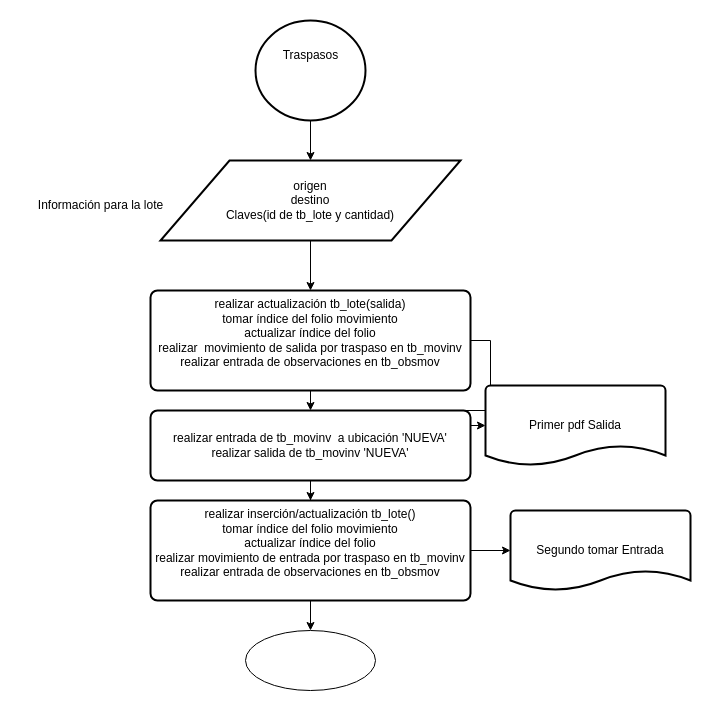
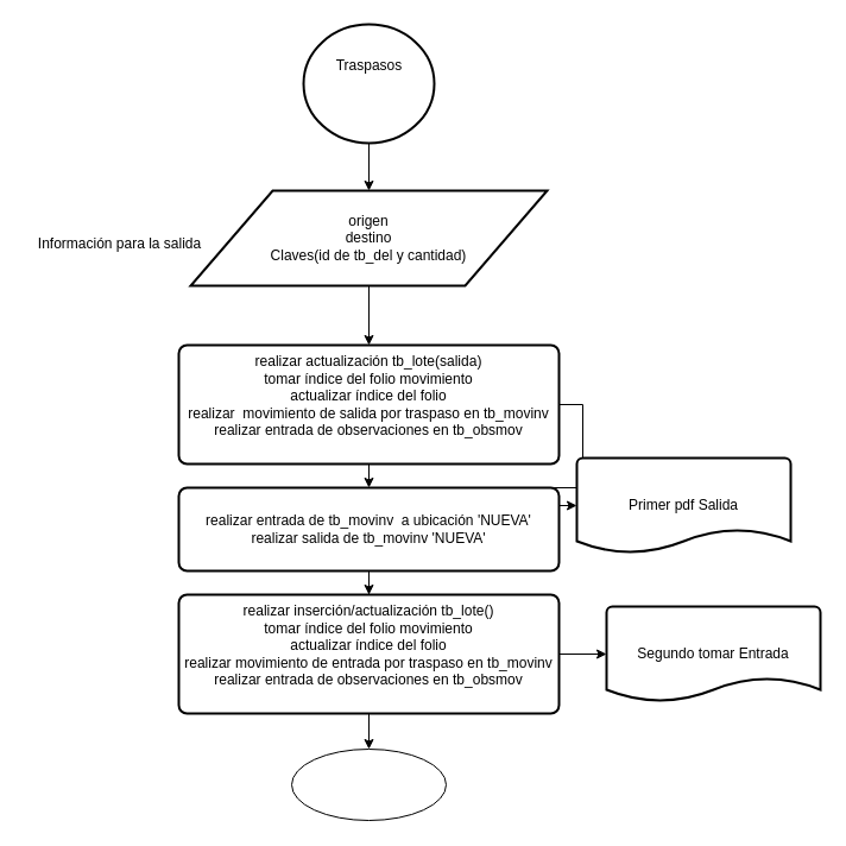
- <mxCell id="7" value="origen&lt;div&gt;destino&lt;/div&gt;&lt;div&gt;Claves(id de tb_lote y cantidad)&lt;/div&gt;" style="shape=parallelogram;html=1;strokeWidth=2;perimeter=parallelogramPerimeter;whiteSpace=wrap;rounded=1;arcSize=0;size=0.23;" parent="1" vertex="1"><mxGeometry x="160" y="160" width="300" height="80" as="geometry" /></mxCell>
+ <mxCell id="7" value="origen&lt;div&gt;destino&lt;/div&gt;&lt;div&gt;Claves(id de tb_del y cantidad)&lt;/div&gt;" style="shape=parallelogram;html=1;strokeWidth=2;perimeter=parallelogramPerimeter;whiteSpace=wrap;rounded=1;arcSize=0;size=0.23;" parent="1" vertex="1"><mxGeometry x="160" y="160" width="300" height="80" as="geometry" /></mxCell>
- <mxCell id="18" value="Información para la lote" style="text;html=1;align=center;verticalAlign=middle;resizable=0;points=[];autosize=1;strokeColor=none;fillColor=none;" parent="1" vertex="1"><mxGeometry x="20" y="190" width="160" height="30" as="geometry" /></mxCell>
+ <mxCell id="18" value="Información para la salida" style="text;html=1;align=center;verticalAlign=middle;resizable=0;points=[];autosize=1;strokeColor=none;fillColor=none;" parent="1" vertex="1"><mxGeometry x="20" y="190" width="160" height="30" as="geometry" /></mxCell>
